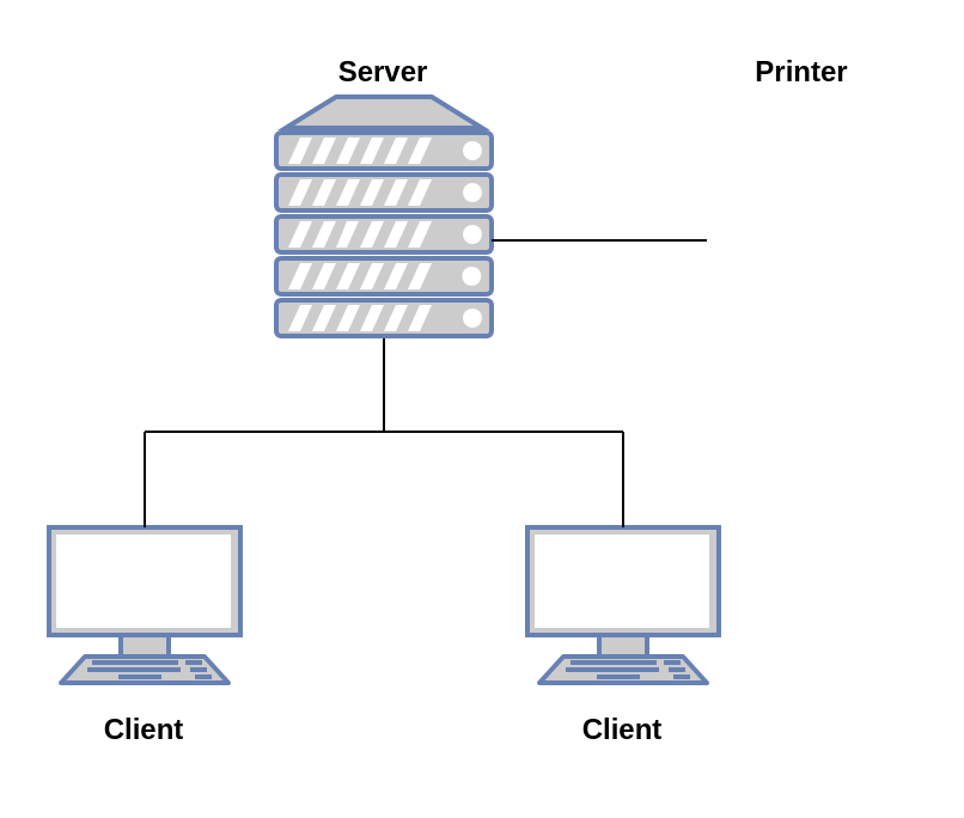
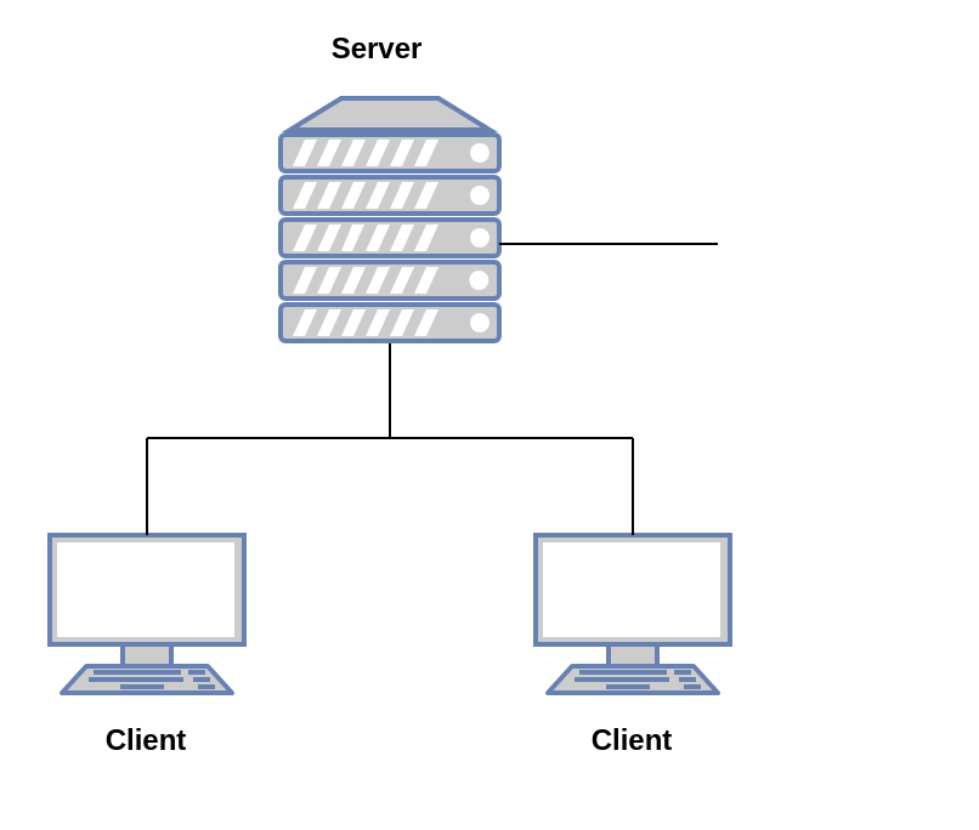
- <mxCell id="4" value="Server" style="text;html=1;strokeColor=none;fillColor=none;align=center;verticalAlign=middle;whiteSpace=wrap;rounded=0;fontStyle=1" vertex="1" parent="1"><mxGeometry x="120" y="20" width="80" height="20" as="geometry" /></mxCell>
+ <mxCell id="4" value="Server" style="text;html=1;strokeColor=none;fillColor=none;align=center;verticalAlign=middle;whiteSpace=wrap;rounded=0;fontStyle=1" vertex="1" parent="1"><mxGeometry x="115" y="10" width="80" height="20" as="geometry" /></mxCell>
- <mxCell id="14" value="Printer" style="text;html=1;strokeColor=none;fillColor=none;align=center;verticalAlign=middle;whiteSpace=wrap;rounded=0;fontStyle=1" vertex="1" parent="1"><mxGeometry x="295" y="20" width="80" height="20" as="geometry" /></mxCell>
